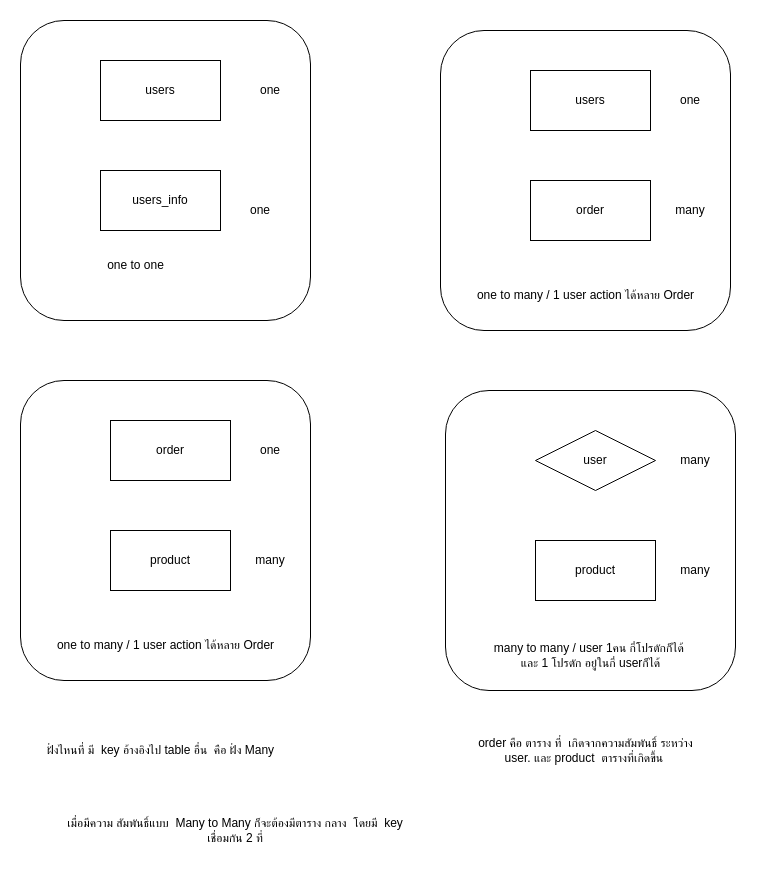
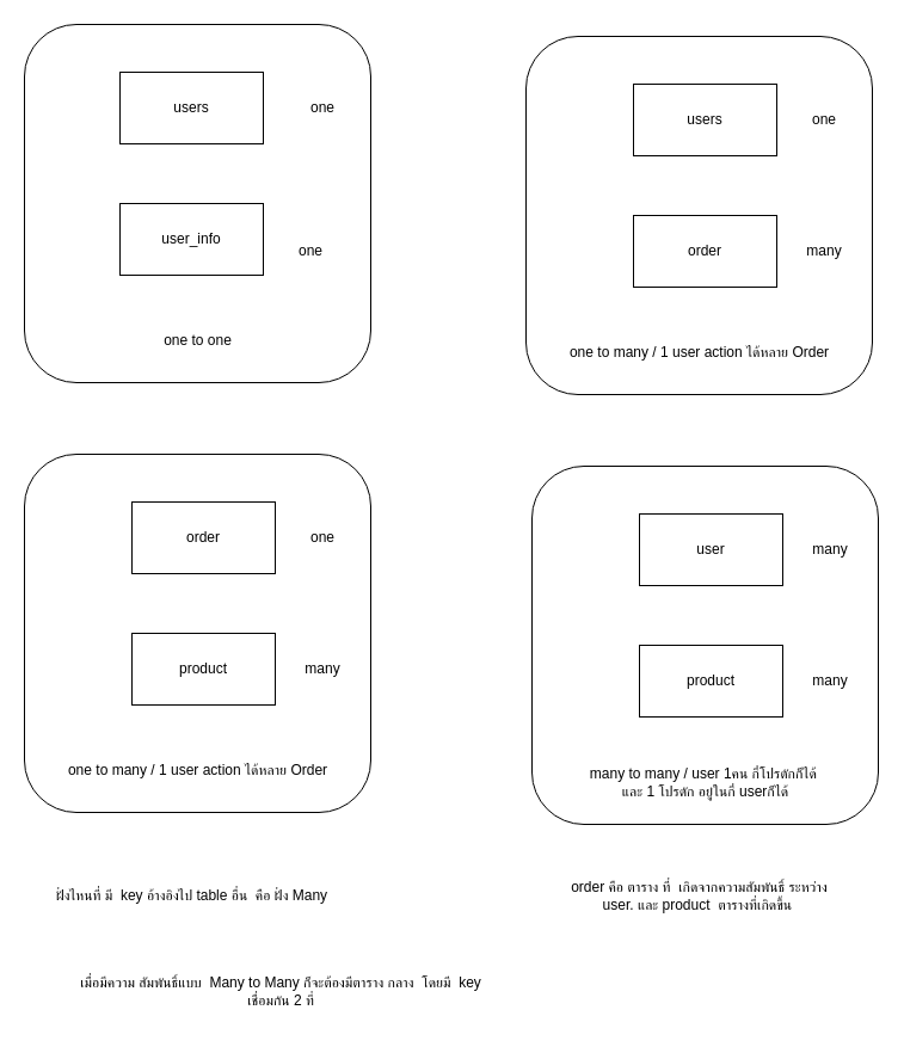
- <mxCell id="4" value="users_info" style="rounded=0;whiteSpace=wrap;html=1;" vertex="1" parent="1"><mxGeometry x="100" y="170" width="120" height="60" as="geometry" /></mxCell>
+ <mxCell id="4" value="user_info" style="rounded=0;whiteSpace=wrap;html=1;" vertex="1" parent="1"><mxGeometry x="100" y="170" width="120" height="60" as="geometry" /></mxCell>
- <mxCell id="5" value="one to one" style="text;html=1;align=center;verticalAlign=middle;resizable=0;points=[];autosize=1;strokeColor=none;fillColor=none;" vertex="1" parent="1"><mxGeometry x="95" y="250" width="80" height="30" as="geometry" /></mxCell>
+ <mxCell id="5" value="one to one" style="text;html=1;align=center;verticalAlign=middle;resizable=0;points=[];autosize=1;strokeColor=none;fillColor=none;" vertex="1" parent="1"><mxGeometry x="125" y="270" width="80" height="30" as="geometry" /></mxCell>
- <mxCell id="21" value="user" style="rhombus;whiteSpace=wrap;html=1;" vertex="1" parent="1"><mxGeometry x="535" y="430" width="120" height="60" as="geometry" /></mxCell>
+ <mxCell id="21" value="user" style="rounded=0;whiteSpace=wrap;html=1;" vertex="1" parent="1"><mxGeometry x="535" y="430" width="120" height="60" as="geometry" /></mxCell>
